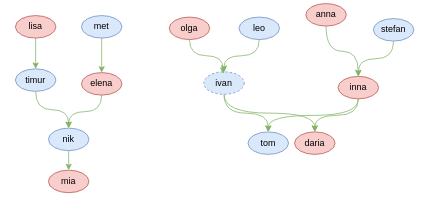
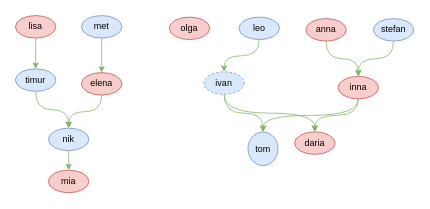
- <mxCell id="20" value="anna" style="ellipse;whiteSpace=wrap;html=1;fillColor=#f8cecc;strokeColor=#b85450;" vertex="1" parent="1"><mxGeometry x="407" y="4" width="54" height="30" as="geometry" /></mxCell>
+ <mxCell id="20" value="anna" style="ellipse;whiteSpace=wrap;html=1;fillColor=#f8cecc;strokeColor=#b85450;" vertex="1" parent="1"><mxGeometry x="407" y="24" width="54" height="30" as="geometry" /></mxCell>
- <mxCell id="27" style="edgeStyle=orthogonalEdgeStyle;rounded=0;orthogonalLoop=1;jettySize=auto;html=1;exitX=0.5;exitY=1;exitDx=0;exitDy=0;entryX=0.479;entryY=0.083;entryDx=0;entryDy=0;entryPerimeter=0;curved=1;fillColor=#d5e8d4;strokeColor=#82b366;" edge="1" parent="1" source="13" target="17"><mxGeometry relative="1" as="geometry" /></mxCell>
- <mxCell id="18" value="tom" style="ellipse;whiteSpace=wrap;html=1;fillColor=#dae8fc;strokeColor=#6c8ebf;" vertex="1" parent="1"><mxGeometry x="330" y="175" width="54" height="30" as="geometry" /></mxCell>
+ <mxCell id="18" value="tom" style="ellipse;whiteSpace=wrap;html=1;fillColor=#dae8fc;strokeColor=#6c8ebf;" vertex="1" parent="1"><mxGeometry x="330" y="175" width="40" height="45" as="geometry" /></mxCell>
